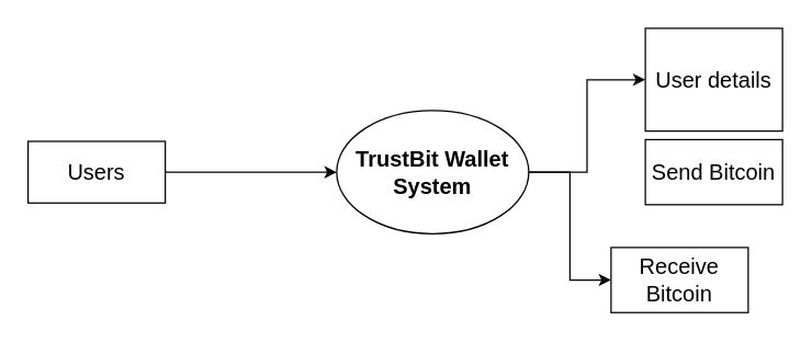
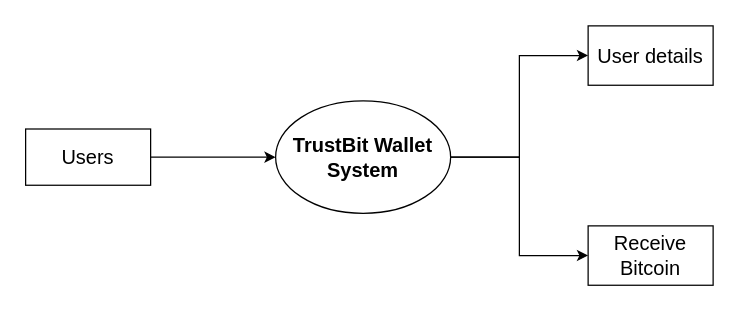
- <mxCell id="7" value="&lt;font style=&quot;font-size: 16px;&quot;&gt;User details&lt;/font&gt;" style="rounded=0;whiteSpace=wrap;html=1;" vertex="1" parent="1"><mxGeometry x="470" y="20" width="100" height="75" as="geometry" /></mxCell>
+ <mxCell id="7" value="&lt;font style=&quot;font-size: 16px;&quot;&gt;User details&lt;/font&gt;" style="rounded=0;whiteSpace=wrap;html=1;" vertex="1" parent="1"><mxGeometry x="470" y="20" width="100" height="47.5" as="geometry" /></mxCell>
- <mxCell id="4" value="&lt;b&gt;&lt;font style=&quot;font-size: 16px;&quot;&gt;TrustBit Wallet System&lt;/font&gt;&lt;/b&gt;" style="ellipse;whiteSpace=wrap;html=1;" vertex="1" parent="1"><mxGeometry x="245" y="80" width="140" height="90" as="geometry" /></mxCell>
+ <mxCell id="4" value="&lt;b&gt;&lt;font style=&quot;font-size: 16px;&quot;&gt;TrustBit Wallet System&lt;/font&gt;&lt;/b&gt;" style="ellipse;whiteSpace=wrap;html=1;" vertex="1" parent="1"><mxGeometry x="220" y="80" width="140" height="90" as="geometry" /></mxCell>
- <mxCell id="8" value="&lt;font style=&quot;font-size: 16px;&quot;&gt;Send Bitcoin&lt;/font&gt;" style="rounded=0;whiteSpace=wrap;html=1;" vertex="1" parent="1"><mxGeometry x="470" y="101.25" width="100" height="47.5" as="geometry" /></mxCell>
- <mxCell id="9" value="&lt;font style=&quot;font-size: 16px;&quot;&gt;Receive Bitcoin&lt;/font&gt;" style="rounded=0;whiteSpace=wrap;html=1;" vertex="1" parent="1"><mxGeometry x="445" y="180" width="100" height="47.5" as="geometry" /></mxCell>
+ <mxCell id="9" value="&lt;font style=&quot;font-size: 16px;&quot;&gt;Receive Bitcoin&lt;/font&gt;" style="rounded=0;whiteSpace=wrap;html=1;" vertex="1" parent="1"><mxGeometry x="470" y="180" width="100" height="47.5" as="geometry" /></mxCell>
